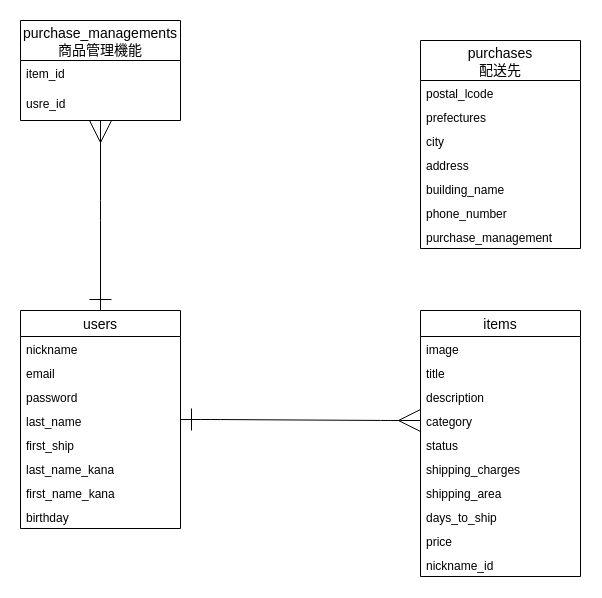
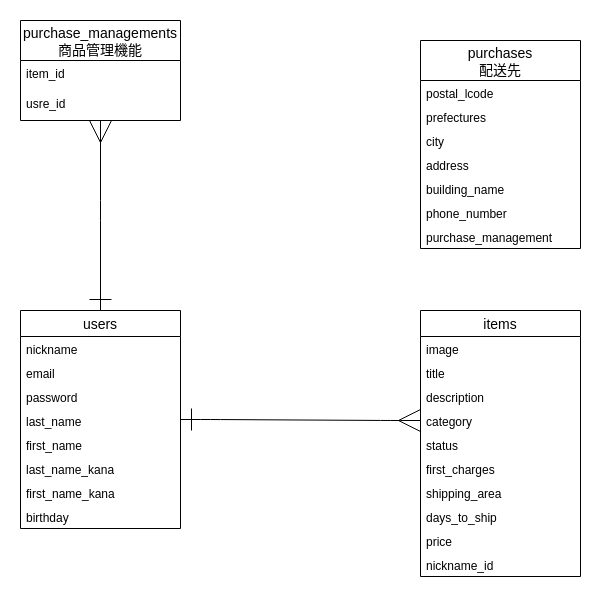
- <mxCell id="8" value="first_ship" style="text;strokeColor=none;fillColor=none;spacingLeft=4;spacingRight=4;overflow=hidden;rotatable=0;points=[[0,0.5],[1,0.5]];portConstraint=eastwest;fontSize=12;verticalAlign=top;" parent="3" vertex="1"><mxGeometry y="122" width="160" height="24" as="geometry" /></mxCell>
+ <mxCell id="8" value="first_name" style="text;strokeColor=none;fillColor=none;spacingLeft=4;spacingRight=4;overflow=hidden;rotatable=0;points=[[0,0.5],[1,0.5]];portConstraint=eastwest;fontSize=12;verticalAlign=top;" parent="3" vertex="1"><mxGeometry y="122" width="160" height="24" as="geometry" /></mxCell>
- <mxCell id="18" value="shipping_charges" style="text;strokeColor=none;fillColor=none;spacingLeft=4;spacingRight=4;overflow=hidden;rotatable=0;points=[[0,0.5],[1,0.5]];portConstraint=eastwest;fontSize=12;" parent="12" vertex="1"><mxGeometry y="146" width="160" height="24" as="geometry" /></mxCell>
+ <mxCell id="18" value="first_charges" style="text;strokeColor=none;fillColor=none;spacingLeft=4;spacingRight=4;overflow=hidden;rotatable=0;points=[[0,0.5],[1,0.5]];portConstraint=eastwest;fontSize=12;" parent="12" vertex="1"><mxGeometry y="146" width="160" height="24" as="geometry" /></mxCell>
